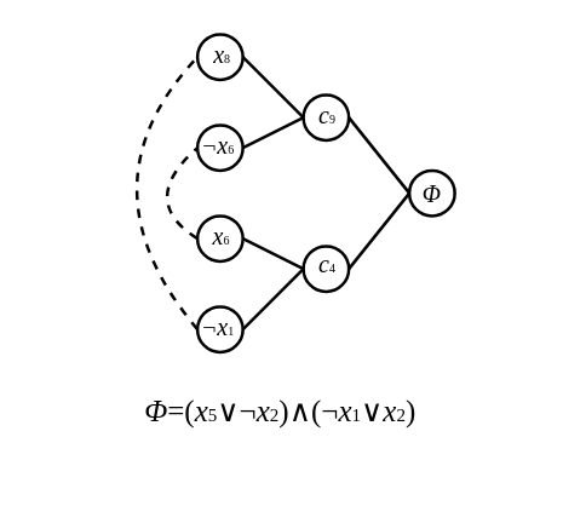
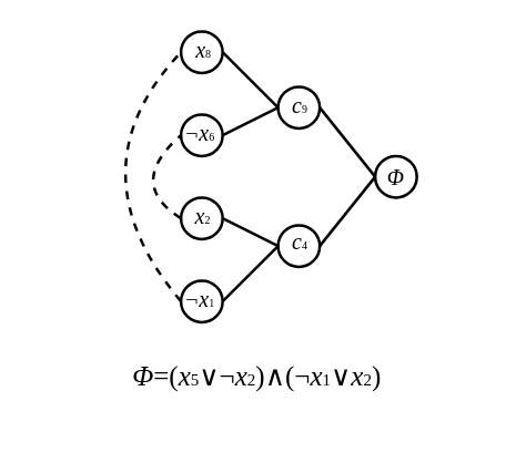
- <mxCell id="19" value="&lt;font style=&quot;font-size: 16px&quot;&gt;&lt;i&gt;x&lt;/i&gt;&lt;font style=&quot;font-size: 8px&quot;&gt;6&lt;/font&gt;&lt;/font&gt;" style="text;html=1;strokeColor=none;fillColor=none;align=center;verticalAlign=middle;whiteSpace=wrap;rounded=0;fontFamily=Times New Roman;fontSize=10;" vertex="1" parent="1"><mxGeometry x="116" y="140" width="60" height="30" as="geometry" /></mxCell>
+ <mxCell id="19" value="&lt;font style=&quot;font-size: 16px&quot;&gt;&lt;i&gt;x&lt;/i&gt;&lt;font style=&quot;font-size: 8px&quot;&gt;2&lt;/font&gt;&lt;/font&gt;" style="text;html=1;strokeColor=none;fillColor=none;align=center;verticalAlign=middle;whiteSpace=wrap;rounded=0;fontFamily=Times New Roman;fontSize=10;" vertex="1" parent="1"><mxGeometry x="116" y="140" width="60" height="30" as="geometry" /></mxCell>
